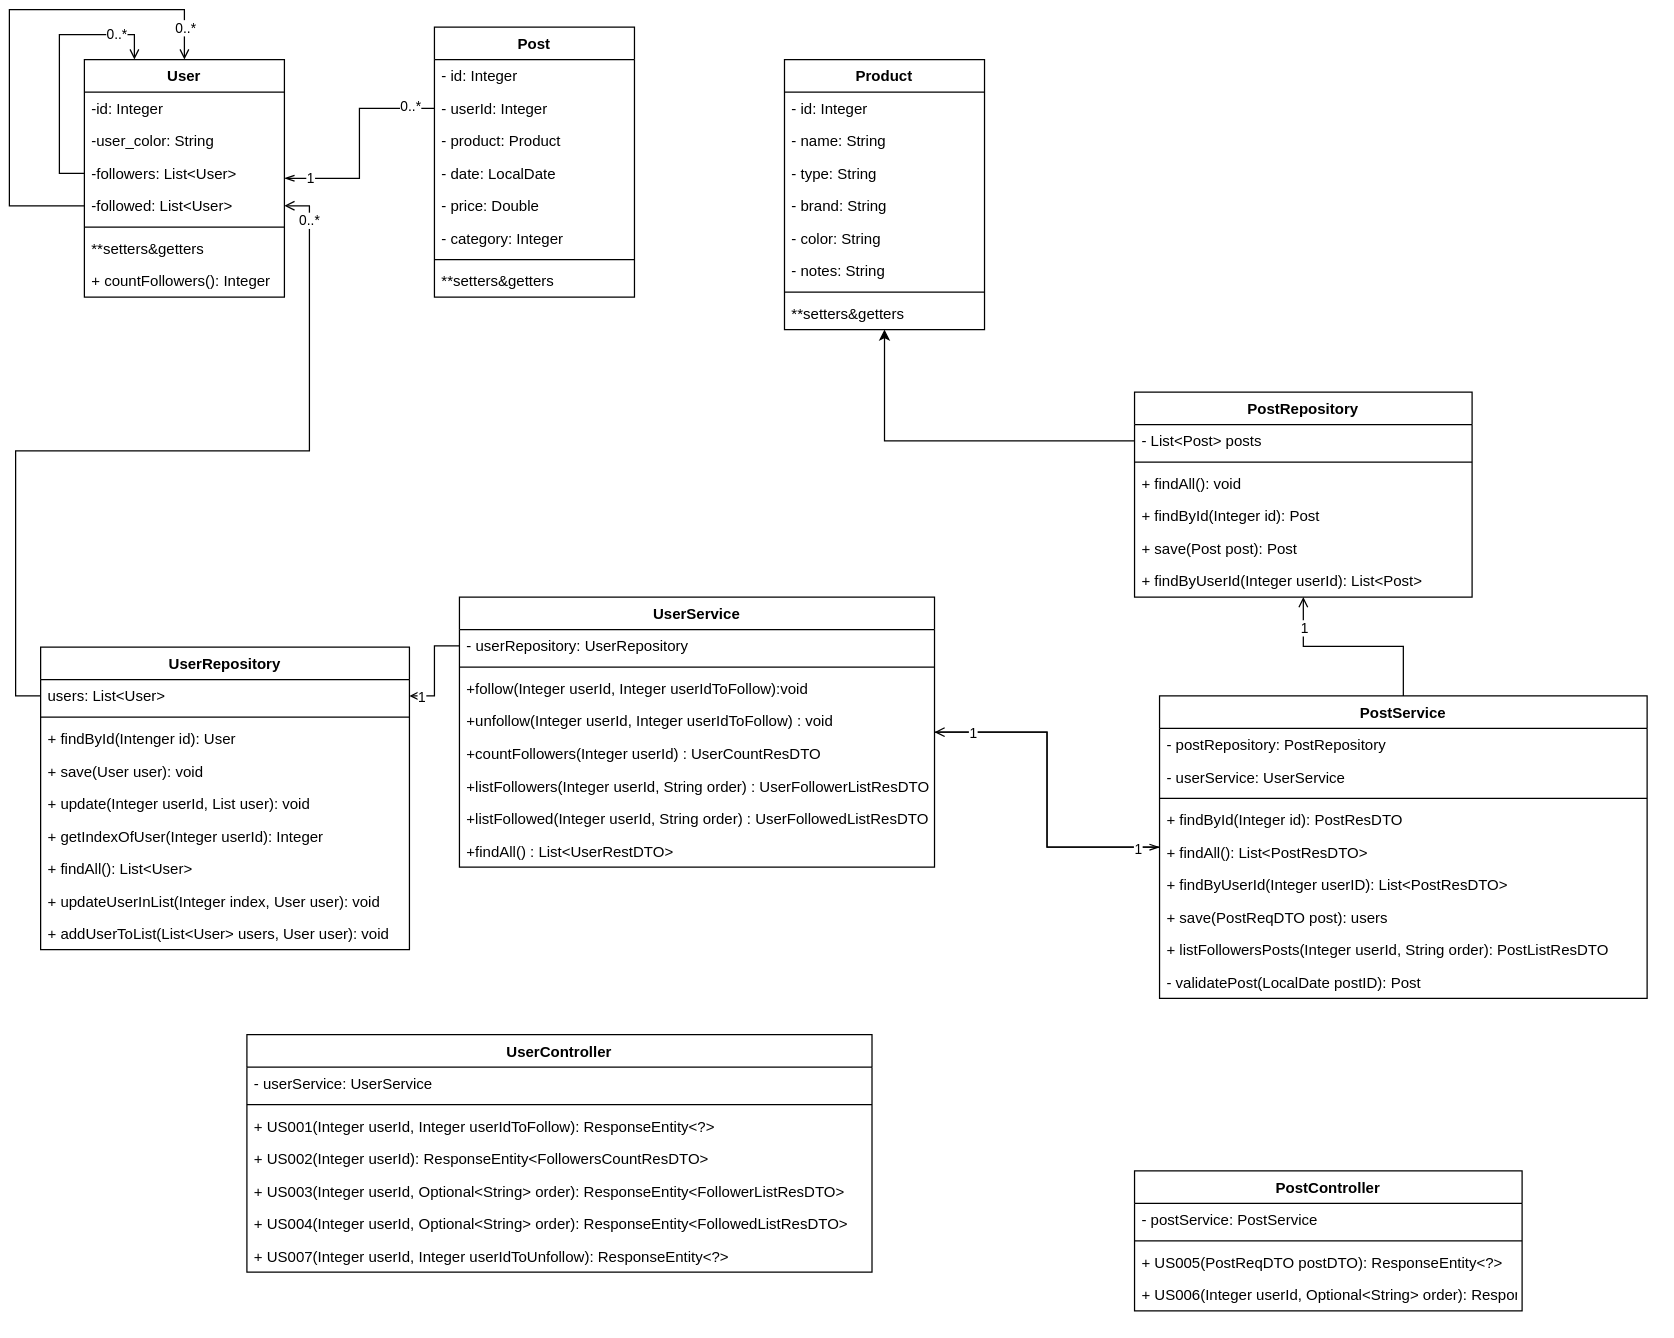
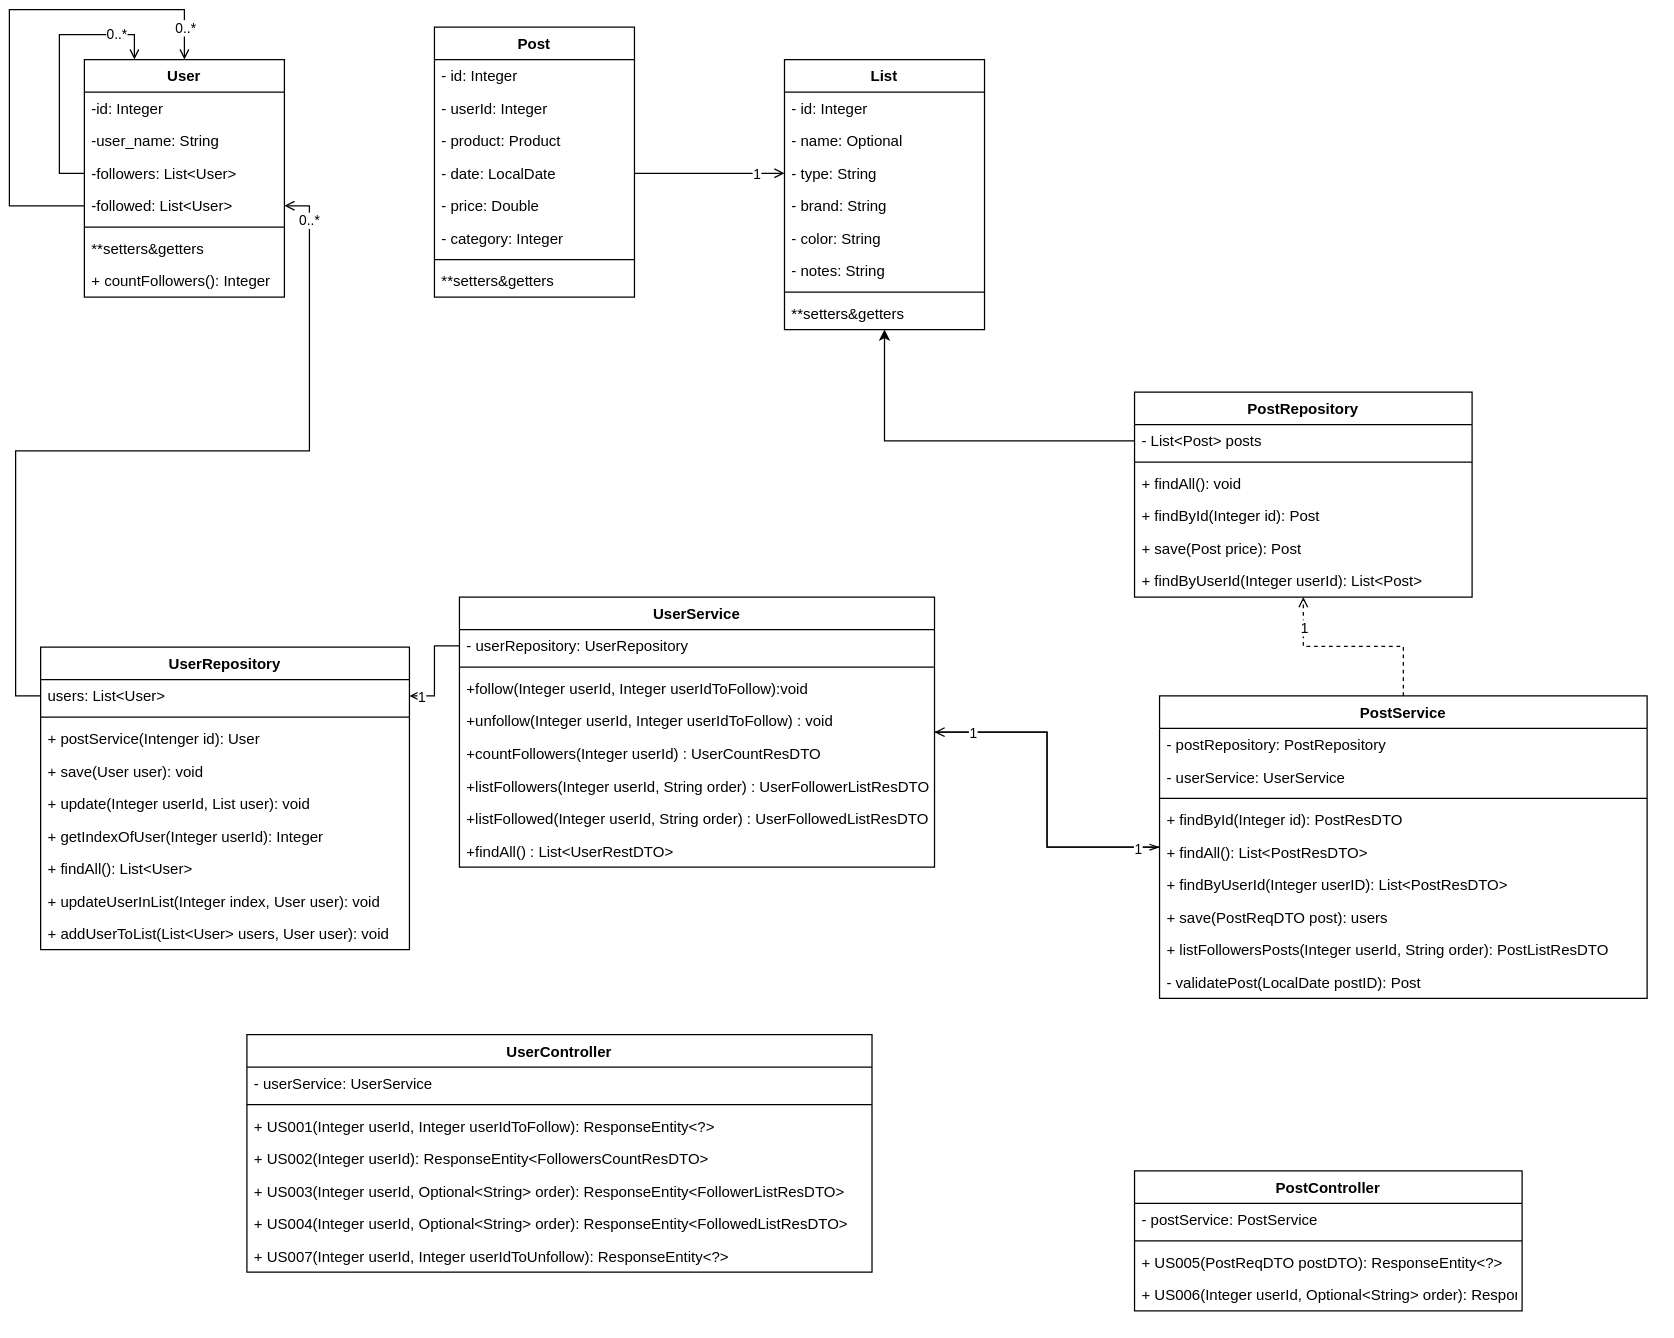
- <mxCell id="55" value="Product" style="swimlane;fontStyle=1;align=center;verticalAlign=top;childLayout=stackLayout;horizontal=1;startSize=26;horizontalStack=0;resizeParent=1;resizeParentMax=0;resizeLast=0;collapsible=1;marginBottom=0;labelBorderColor=none;" parent="1" vertex="1"><mxGeometry x="615" y="46" width="160" height="216" as="geometry" /></mxCell>
+ <mxCell id="55" value="List" style="swimlane;fontStyle=1;align=center;verticalAlign=top;childLayout=stackLayout;horizontal=1;startSize=26;horizontalStack=0;resizeParent=1;resizeParentMax=0;resizeLast=0;collapsible=1;marginBottom=0;labelBorderColor=none;" parent="1" vertex="1"><mxGeometry x="615" y="46" width="160" height="216" as="geometry" /></mxCell>
- <mxCell id="4" value="-user_color: String" style="text;align=left;verticalAlign=top;spacingLeft=4;spacingRight=4;overflow=hidden;rotatable=0;points=[[0,0.5],[1,0.5]];portConstraint=eastwest;rounded=0;shadow=0;html=0;" parent="2" vertex="1"><mxGeometry y="52" width="160" height="26" as="geometry" /></mxCell>
+ <mxCell id="4" value="-user_name: String" style="text;align=left;verticalAlign=top;spacingLeft=4;spacingRight=4;overflow=hidden;rotatable=0;points=[[0,0.5],[1,0.5]];portConstraint=eastwest;rounded=0;shadow=0;html=0;" parent="2" vertex="1"><mxGeometry y="52" width="160" height="26" as="geometry" /></mxCell>
- <mxCell id="57" value="- name: String" style="text;strokeColor=none;fillColor=none;align=left;verticalAlign=top;spacingLeft=4;spacingRight=4;overflow=hidden;rotatable=0;points=[[0,0.5],[1,0.5]];portConstraint=eastwest;labelBorderColor=none;" parent="55" vertex="1"><mxGeometry y="52" width="160" height="26" as="geometry" /></mxCell>
+ <mxCell id="57" value="- name: Optional" style="text;strokeColor=none;fillColor=none;align=left;verticalAlign=top;spacingLeft=4;spacingRight=4;overflow=hidden;rotatable=0;points=[[0,0.5],[1,0.5]];portConstraint=eastwest;labelBorderColor=none;" parent="55" vertex="1"><mxGeometry y="52" width="160" height="26" as="geometry" /></mxCell>
- <mxCell id="94" style="edgeStyle=orthogonalEdgeStyle;rounded=0;orthogonalLoop=1;jettySize=auto;html=1;endArrow=openThin;endFill=0;" edge="1" parent="1" source="48" target="2"><mxGeometry relative="1" as="geometry" /></mxCell>
- <mxCell id="95" value="1" style="edgeLabel;html=1;align=center;verticalAlign=middle;resizable=0;points=[];" vertex="1" connectable="0" parent="94"><mxGeometry x="0.773" y="-1" relative="1" as="geometry"><mxPoint as="offset" /></mxGeometry></mxCell>
- <mxCell id="96" value="0..*" style="edgeLabel;html=1;align=center;verticalAlign=middle;resizable=0;points=[];" vertex="1" connectable="0" parent="94"><mxGeometry x="-0.807" y="-2" relative="1" as="geometry"><mxPoint x="-3" as="offset" /></mxGeometry></mxCell>
+ <mxCell id="64" style="edgeStyle=orthogonalEdgeStyle;rounded=0;orthogonalLoop=1;jettySize=auto;html=1;entryX=0;entryY=0.5;entryDx=0;entryDy=0;endArrow=open;endFill=0;" parent="1" source="50" target="58" edge="1"><mxGeometry relative="1" as="geometry" /></mxCell>
+ <mxCell id="65" value="1" style="edgeLabel;html=1;align=center;verticalAlign=middle;resizable=0;points=[];" parent="64" vertex="1" connectable="0"><mxGeometry x="0.683" y="-1" relative="1" as="geometry"><mxPoint x="-4" y="-1" as="offset" /></mxGeometry></mxCell>
- <mxCell id="86" value="+ save(Post post): Post" style="text;strokeColor=none;fillColor=none;align=left;verticalAlign=top;spacingLeft=4;spacingRight=4;overflow=hidden;rotatable=0;points=[[0,0.5],[1,0.5]];portConstraint=eastwest;" vertex="1" parent="81"><mxGeometry y="112" width="270" height="26" as="geometry" /></mxCell>
+ <mxCell id="86" value="+ save(Post price): Post" style="text;strokeColor=none;fillColor=none;align=left;verticalAlign=top;spacingLeft=4;spacingRight=4;overflow=hidden;rotatable=0;points=[[0,0.5],[1,0.5]];portConstraint=eastwest;" vertex="1" parent="81"><mxGeometry y="112" width="270" height="26" as="geometry" /></mxCell>
- <mxCell id="66" style="edgeStyle=orthogonalEdgeStyle;rounded=0;orthogonalLoop=1;jettySize=auto;html=1;endArrow=open;endFill=0;" edge="1" parent="1" source="71" target="81"><mxGeometry relative="1" as="geometry" /></mxCell>
+ <mxCell id="66" style="edgeStyle=orthogonalEdgeStyle;rounded=0;orthogonalLoop=1;jettySize=auto;html=1;endArrow=open;endFill=0;dashed=1;" edge="1" parent="1" source="71" target="81"><mxGeometry relative="1" as="geometry" /></mxCell>
- <mxCell id="19" value="+ findById(Intenger id): User" style="text;strokeColor=none;fillColor=none;align=left;verticalAlign=top;spacingLeft=4;spacingRight=4;overflow=hidden;rotatable=0;points=[[0,0.5],[1,0.5]];portConstraint=eastwest;labelBorderColor=none;" parent="16" vertex="1"><mxGeometry y="60" width="295" height="26" as="geometry" /></mxCell>
+ <mxCell id="19" value="+ postService(Intenger id): User" style="text;strokeColor=none;fillColor=none;align=left;verticalAlign=top;spacingLeft=4;spacingRight=4;overflow=hidden;rotatable=0;points=[[0,0.5],[1,0.5]];portConstraint=eastwest;labelBorderColor=none;" parent="16" vertex="1"><mxGeometry y="60" width="295" height="26" as="geometry" /></mxCell>
